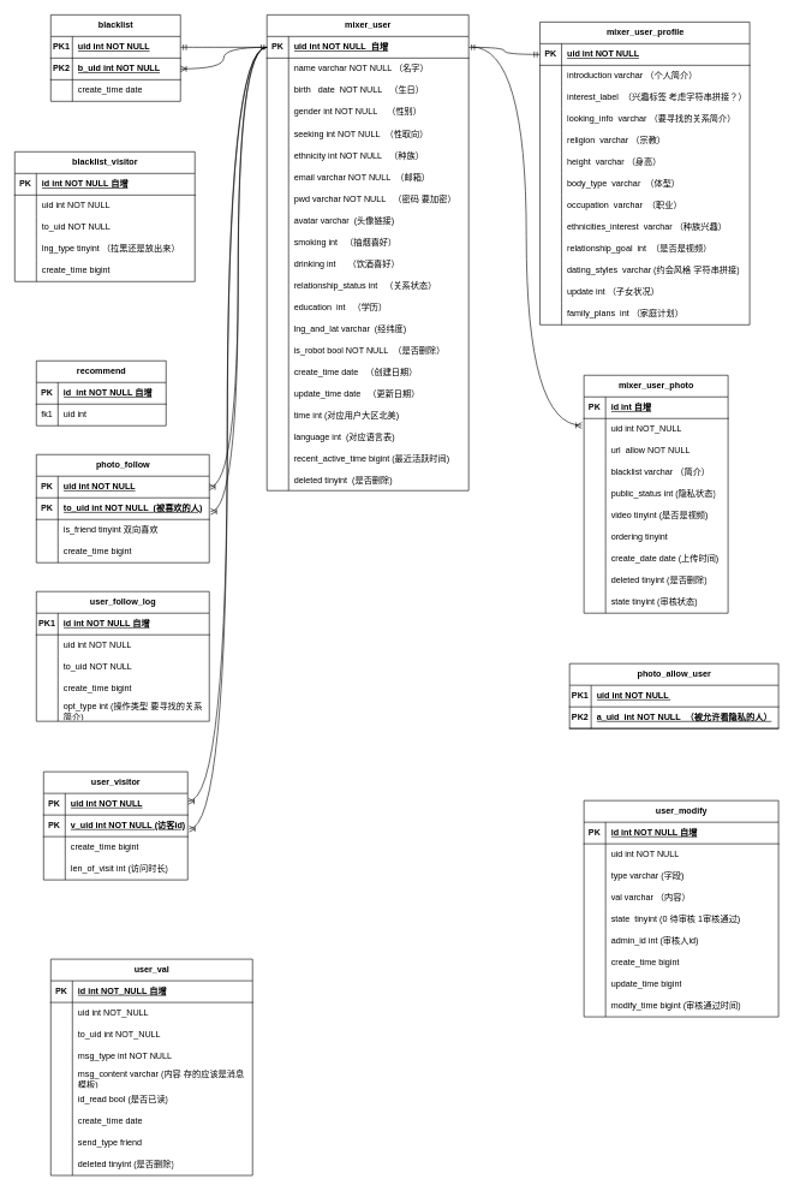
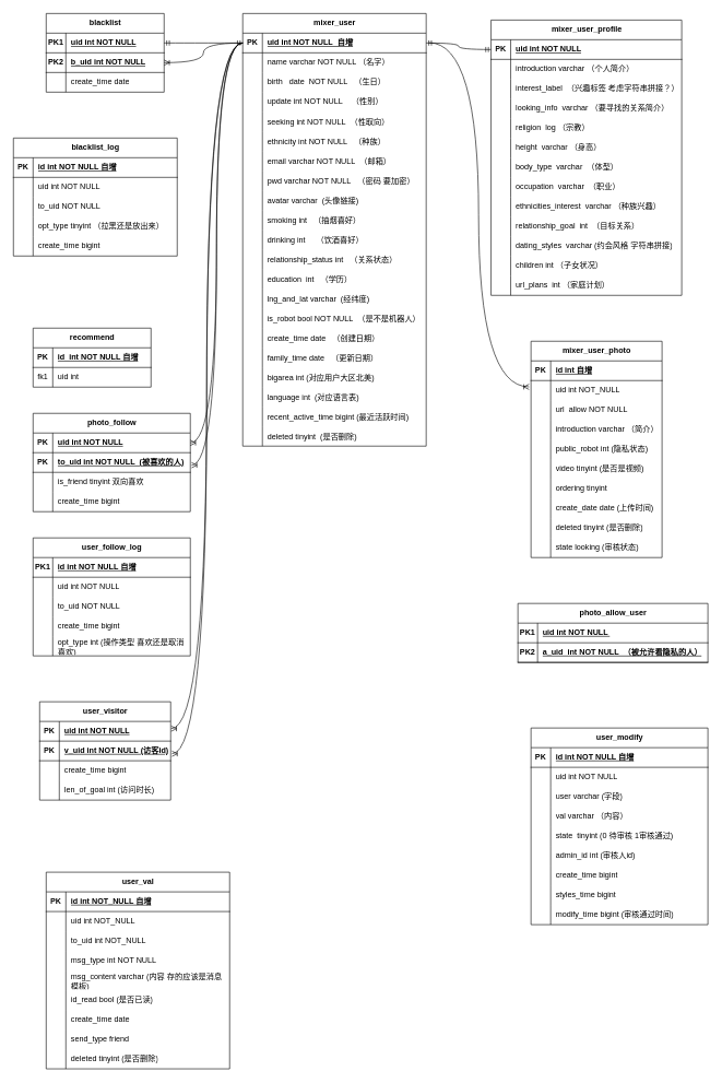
- <mxCell id="25" value="gender int NOT NULL&amp;nbsp; &amp;nbsp; （性别）" style="shape=partialRectangle;connectable=0;fillColor=none;top=0;left=0;bottom=0;right=0;align=left;spacingLeft=6;overflow=hidden;whiteSpace=wrap;html=1;" vertex="1" parent="23"><mxGeometry x="30" width="250" height="30" as="geometry"><mxRectangle width="250" height="30" as="alternateBounds" /></mxGeometry></mxCell>
+ <mxCell id="25" value="update int NOT NULL&amp;nbsp; &amp;nbsp; （性别）" style="shape=partialRectangle;connectable=0;fillColor=none;top=0;left=0;bottom=0;right=0;align=left;spacingLeft=6;overflow=hidden;whiteSpace=wrap;html=1;" vertex="1" parent="23"><mxGeometry x="30" width="250" height="30" as="geometry"><mxRectangle width="250" height="30" as="alternateBounds" /></mxGeometry></mxCell>
- <mxCell id="101" value="religion&amp;nbsp; varchar （宗教）" style="shape=partialRectangle;connectable=0;fillColor=none;top=0;left=0;bottom=0;right=0;align=left;spacingLeft=6;overflow=hidden;whiteSpace=wrap;html=1;" vertex="1" parent="99"><mxGeometry x="30" width="261.0" height="30" as="geometry"><mxRectangle width="261.0" height="30" as="alternateBounds" /></mxGeometry></mxCell>
+ <mxCell id="101" value="religion&amp;nbsp; log （宗教）" style="shape=partialRectangle;connectable=0;fillColor=none;top=0;left=0;bottom=0;right=0;align=left;spacingLeft=6;overflow=hidden;whiteSpace=wrap;html=1;" vertex="1" parent="99"><mxGeometry x="30" width="261.0" height="30" as="geometry"><mxRectangle width="261.0" height="30" as="alternateBounds" /></mxGeometry></mxCell>
- <mxCell id="268" value="blacklist_visitor" style="shape=table;startSize=30;container=1;collapsible=1;childLayout=tableLayout;fixedRows=1;rowLines=0;fontStyle=1;align=center;resizeLast=1;html=1;" vertex="1" parent="1"><mxGeometry x="20" y="210" width="250" height="180" as="geometry" /></mxCell>
+ <mxCell id="268" value="blacklist_log" style="shape=table;startSize=30;container=1;collapsible=1;childLayout=tableLayout;fixedRows=1;rowLines=0;fontStyle=1;align=center;resizeLast=1;html=1;" vertex="1" parent="1"><mxGeometry x="20" y="210" width="250" height="180" as="geometry" /></mxCell>
- <mxCell id="280" value="lng_type tinyint （拉黑还是放出来）" style="shape=partialRectangle;connectable=0;fillColor=none;top=0;left=0;bottom=0;right=0;align=left;spacingLeft=6;overflow=hidden;whiteSpace=wrap;html=1;" vertex="1" parent="278"><mxGeometry x="30" width="220" height="30" as="geometry"><mxRectangle width="220" height="30" as="alternateBounds" /></mxGeometry></mxCell>
+ <mxCell id="280" value="opt_type tinyint （拉黑还是放出来）" style="shape=partialRectangle;connectable=0;fillColor=none;top=0;left=0;bottom=0;right=0;align=left;spacingLeft=6;overflow=hidden;whiteSpace=wrap;html=1;" vertex="1" parent="278"><mxGeometry x="30" width="220" height="30" as="geometry"><mxRectangle width="220" height="30" as="alternateBounds" /></mxGeometry></mxCell>
- <mxCell id="116" value="relationship_goal&amp;nbsp; int&amp;nbsp; （是否是视频）" style="shape=partialRectangle;connectable=0;fillColor=none;top=0;left=0;bottom=0;right=0;align=left;spacingLeft=6;overflow=hidden;whiteSpace=wrap;html=1;" vertex="1" parent="114"><mxGeometry x="30" width="261.0" height="30" as="geometry"><mxRectangle width="261.0" height="30" as="alternateBounds" /></mxGeometry></mxCell>
+ <mxCell id="116" value="relationship_goal&amp;nbsp; int&amp;nbsp; （目标关系）" style="shape=partialRectangle;connectable=0;fillColor=none;top=0;left=0;bottom=0;right=0;align=left;spacingLeft=6;overflow=hidden;whiteSpace=wrap;html=1;" vertex="1" parent="114"><mxGeometry x="30" width="261.0" height="30" as="geometry"><mxRectangle width="261.0" height="30" as="alternateBounds" /></mxGeometry></mxCell>
- <mxCell id="122" value="update int （子女状况）" style="shape=partialRectangle;connectable=0;fillColor=none;top=0;left=0;bottom=0;right=0;align=left;spacingLeft=6;overflow=hidden;whiteSpace=wrap;html=1;" vertex="1" parent="120"><mxGeometry x="30" width="261.0" height="30" as="geometry"><mxRectangle width="261.0" height="30" as="alternateBounds" /></mxGeometry></mxCell>
+ <mxCell id="122" value="children int （子女状况）" style="shape=partialRectangle;connectable=0;fillColor=none;top=0;left=0;bottom=0;right=0;align=left;spacingLeft=6;overflow=hidden;whiteSpace=wrap;html=1;" vertex="1" parent="120"><mxGeometry x="30" width="261.0" height="30" as="geometry"><mxRectangle width="261.0" height="30" as="alternateBounds" /></mxGeometry></mxCell>
- <mxCell id="125" value="family_plans&amp;nbsp; int （家庭计划）" style="shape=partialRectangle;connectable=0;fillColor=none;top=0;left=0;bottom=0;right=0;align=left;spacingLeft=6;overflow=hidden;whiteSpace=wrap;html=1;" vertex="1" parent="123"><mxGeometry x="30" width="261.0" height="30" as="geometry"><mxRectangle width="261.0" height="30" as="alternateBounds" /></mxGeometry></mxCell>
+ <mxCell id="125" value="url_plans&amp;nbsp; int （家庭计划）" style="shape=partialRectangle;connectable=0;fillColor=none;top=0;left=0;bottom=0;right=0;align=left;spacingLeft=6;overflow=hidden;whiteSpace=wrap;html=1;" vertex="1" parent="123"><mxGeometry x="30" width="261.0" height="30" as="geometry"><mxRectangle width="261.0" height="30" as="alternateBounds" /></mxGeometry></mxCell>
- <mxCell id="58" value="is_robot bool NOT NULL  （是否删除）" style="shape=partialRectangle;connectable=0;fillColor=none;top=0;left=0;bottom=0;right=0;align=left;spacingLeft=6;overflow=hidden;" vertex="1" parent="56"><mxGeometry x="30" width="250" height="30" as="geometry"><mxRectangle width="250" height="30" as="alternateBounds" /></mxGeometry></mxCell>
+ <mxCell id="58" value="is_robot bool NOT NULL  （是不是机器人）" style="shape=partialRectangle;connectable=0;fillColor=none;top=0;left=0;bottom=0;right=0;align=left;spacingLeft=6;overflow=hidden;" vertex="1" parent="56"><mxGeometry x="30" width="250" height="30" as="geometry"><mxRectangle width="250" height="30" as="alternateBounds" /></mxGeometry></mxCell>
- <mxCell id="64" value="update_time date   （更新日期）" style="shape=partialRectangle;connectable=0;fillColor=none;top=0;left=0;bottom=0;right=0;align=left;spacingLeft=6;overflow=hidden;" vertex="1" parent="62"><mxGeometry x="30" width="250" height="30" as="geometry"><mxRectangle width="250" height="30" as="alternateBounds" /></mxGeometry></mxCell>
+ <mxCell id="64" value="family_time date   （更新日期）" style="shape=partialRectangle;connectable=0;fillColor=none;top=0;left=0;bottom=0;right=0;align=left;spacingLeft=6;overflow=hidden;" vertex="1" parent="62"><mxGeometry x="30" width="250" height="30" as="geometry"><mxRectangle width="250" height="30" as="alternateBounds" /></mxGeometry></mxCell>
- <mxCell id="67" value="time int (对应用户大区北美)" style="shape=partialRectangle;connectable=0;fillColor=none;top=0;left=0;bottom=0;right=0;align=left;spacingLeft=6;overflow=hidden;" vertex="1" parent="65"><mxGeometry x="30" width="250" height="30" as="geometry"><mxRectangle width="250" height="30" as="alternateBounds" /></mxGeometry></mxCell>
+ <mxCell id="67" value="bigarea int (对应用户大区北美)" style="shape=partialRectangle;connectable=0;fillColor=none;top=0;left=0;bottom=0;right=0;align=left;spacingLeft=6;overflow=hidden;" vertex="1" parent="65"><mxGeometry x="30" width="250" height="30" as="geometry"><mxRectangle width="250" height="30" as="alternateBounds" /></mxGeometry></mxCell>
- <mxCell id="151" value="blacklist varchar （简介）" style="shape=partialRectangle;connectable=0;fillColor=none;top=0;left=0;bottom=0;right=0;align=left;spacingLeft=6;overflow=hidden;whiteSpace=wrap;html=1;" vertex="1" parent="149"><mxGeometry x="30" width="170" height="30" as="geometry"><mxRectangle width="170" height="30" as="alternateBounds" /></mxGeometry></mxCell>
+ <mxCell id="151" value="introduction varchar （简介）" style="shape=partialRectangle;connectable=0;fillColor=none;top=0;left=0;bottom=0;right=0;align=left;spacingLeft=6;overflow=hidden;whiteSpace=wrap;html=1;" vertex="1" parent="149"><mxGeometry x="30" width="170" height="30" as="geometry"><mxRectangle width="170" height="30" as="alternateBounds" /></mxGeometry></mxCell>
- <mxCell id="154" value="public_status int (隐私状态)" style="shape=partialRectangle;connectable=0;fillColor=none;top=0;left=0;bottom=0;right=0;align=left;spacingLeft=6;overflow=hidden;whiteSpace=wrap;html=1;" vertex="1" parent="152"><mxGeometry x="30" width="170" height="30" as="geometry"><mxRectangle width="170" height="30" as="alternateBounds" /></mxGeometry></mxCell>
+ <mxCell id="154" value="public_robot int (隐私状态)" style="shape=partialRectangle;connectable=0;fillColor=none;top=0;left=0;bottom=0;right=0;align=left;spacingLeft=6;overflow=hidden;whiteSpace=wrap;html=1;" vertex="1" parent="152"><mxGeometry x="30" width="170" height="30" as="geometry"><mxRectangle width="170" height="30" as="alternateBounds" /></mxGeometry></mxCell>
- <mxCell id="169" value="state tinyint (审核状态)" style="shape=partialRectangle;connectable=0;fillColor=none;top=0;left=0;bottom=0;right=0;align=left;spacingLeft=6;overflow=hidden;whiteSpace=wrap;html=1;" vertex="1" parent="167"><mxGeometry x="30" width="170" height="30" as="geometry"><mxRectangle width="170" height="30" as="alternateBounds" /></mxGeometry></mxCell>
+ <mxCell id="169" value="state looking (审核状态)" style="shape=partialRectangle;connectable=0;fillColor=none;top=0;left=0;bottom=0;right=0;align=left;spacingLeft=6;overflow=hidden;whiteSpace=wrap;html=1;" vertex="1" parent="167"><mxGeometry x="30" width="170" height="30" as="geometry"><mxRectangle width="170" height="30" as="alternateBounds" /></mxGeometry></mxCell>
- <mxCell id="254" value="opt_type int (操作类型 要寻找的关系简介)" style="shape=partialRectangle;connectable=0;fillColor=none;top=0;left=0;bottom=0;right=0;align=left;spacingLeft=6;overflow=hidden;whiteSpace=wrap;html=1;" vertex="1" parent="252"><mxGeometry x="30" width="210" height="30" as="geometry"><mxRectangle width="210" height="30" as="alternateBounds" /></mxGeometry></mxCell>
+ <mxCell id="254" value="opt_type int (操作类型 喜欢还是取消喜欢)" style="shape=partialRectangle;connectable=0;fillColor=none;top=0;left=0;bottom=0;right=0;align=left;spacingLeft=6;overflow=hidden;whiteSpace=wrap;html=1;" vertex="1" parent="252"><mxGeometry x="30" width="210" height="30" as="geometry"><mxRectangle width="210" height="30" as="alternateBounds" /></mxGeometry></mxCell>
- <mxCell id="238" value="len_of_visit int (访问时长)" style="shape=partialRectangle;connectable=0;fillColor=none;top=0;left=0;bottom=0;right=0;align=left;spacingLeft=6;overflow=hidden;whiteSpace=wrap;html=1;" vertex="1" parent="236"><mxGeometry x="30" width="170" height="30" as="geometry"><mxRectangle width="170" height="30" as="alternateBounds" /></mxGeometry></mxCell>
+ <mxCell id="238" value="len_of_goal int (访问时长)" style="shape=partialRectangle;connectable=0;fillColor=none;top=0;left=0;bottom=0;right=0;align=left;spacingLeft=6;overflow=hidden;whiteSpace=wrap;html=1;" vertex="1" parent="236"><mxGeometry x="30" width="170" height="30" as="geometry"><mxRectangle width="170" height="30" as="alternateBounds" /></mxGeometry></mxCell>
- <mxCell id="179" value="type varchar (字段)" style="shape=partialRectangle;connectable=0;fillColor=none;top=0;left=0;bottom=0;right=0;align=left;spacingLeft=6;overflow=hidden;whiteSpace=wrap;html=1;" vertex="1" parent="177"><mxGeometry x="30" width="240" height="30" as="geometry"><mxRectangle width="240" height="30" as="alternateBounds" /></mxGeometry></mxCell>
+ <mxCell id="179" value="user varchar (字段)" style="shape=partialRectangle;connectable=0;fillColor=none;top=0;left=0;bottom=0;right=0;align=left;spacingLeft=6;overflow=hidden;whiteSpace=wrap;html=1;" vertex="1" parent="177"><mxGeometry x="30" width="240" height="30" as="geometry"><mxRectangle width="240" height="30" as="alternateBounds" /></mxGeometry></mxCell>
- <mxCell id="194" value="update_time bigint" style="shape=partialRectangle;connectable=0;fillColor=none;top=0;left=0;bottom=0;right=0;align=left;spacingLeft=6;overflow=hidden;whiteSpace=wrap;html=1;" vertex="1" parent="192"><mxGeometry x="30" width="240" height="30" as="geometry"><mxRectangle width="240" height="30" as="alternateBounds" /></mxGeometry></mxCell>
+ <mxCell id="194" value="styles_time bigint" style="shape=partialRectangle;connectable=0;fillColor=none;top=0;left=0;bottom=0;right=0;align=left;spacingLeft=6;overflow=hidden;whiteSpace=wrap;html=1;" vertex="1" parent="192"><mxGeometry x="30" width="240" height="30" as="geometry"><mxRectangle width="240" height="30" as="alternateBounds" /></mxGeometry></mxCell>
